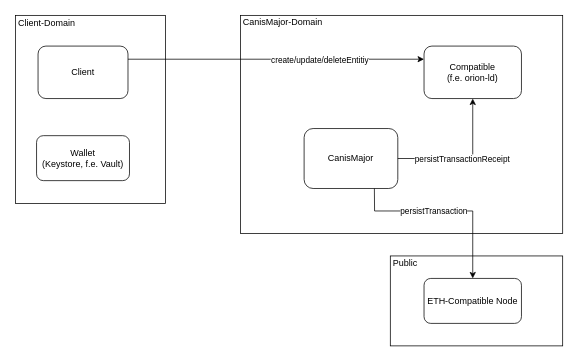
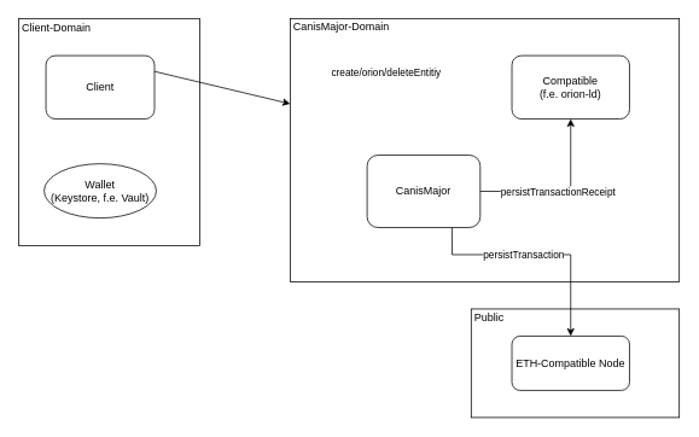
- <mxCell id="10" value="" style="endArrow=classic;html=1;rounded=0;exitX=1;exitY=0.25;exitDx=0;exitDy=0;entryX=0;entryY=0.25;entryDx=0;entryDy=0;" edge="1" parent="1" source="9" target="7"><mxGeometry width="50" height="50" relative="1" as="geometry"><mxPoint x="340" y="71" as="sourcePoint" /><mxPoint x="390" y="21" as="targetPoint" /></mxGeometry></mxCell>
+ <mxCell id="10" value="" style="endArrow=classic;html=1;rounded=0;exitX=1;exitY=0.25;exitDx=0;exitDy=0;" edge="1" parent="1" source="9" target="3"><mxGeometry width="50" height="50" relative="1" as="geometry"><mxPoint x="340" y="71" as="sourcePoint" /><mxPoint x="390" y="21" as="targetPoint" /></mxGeometry></mxCell>
- <mxCell id="11" value="create/update/deleteEntitiy" style="edgeLabel;html=1;align=center;verticalAlign=middle;resizable=0;points=[];" vertex="1" connectable="0" parent="1"><mxGeometry x="425" y="79.5" as="geometry" /></mxCell>
+ <mxCell id="11" value="create/orion/deleteEntitiy" style="edgeLabel;html=1;align=center;verticalAlign=middle;resizable=0;points=[];" vertex="1" connectable="0" parent="1"><mxGeometry x="425" y="79.5" as="geometry" /></mxCell>
- <mxCell id="8" value="&lt;div&gt;Wallet&lt;/div&gt;&lt;div&gt;(Keystore, f.e. Vault)&lt;/div&gt;" style="rounded=1;whiteSpace=wrap;html=1;" vertex="1" parent="1"><mxGeometry x="48" y="180.5" width="124" height="60" as="geometry" /></mxCell>
+ <mxCell id="8" value="&lt;div&gt;Wallet&lt;/div&gt;&lt;div&gt;(Keystore, f.e. Vault)&lt;/div&gt;" style="ellipse;whiteSpace=wrap;html=1;" vertex="1" parent="1"><mxGeometry x="48" y="180.5" width="124" height="60" as="geometry" /></mxCell>
